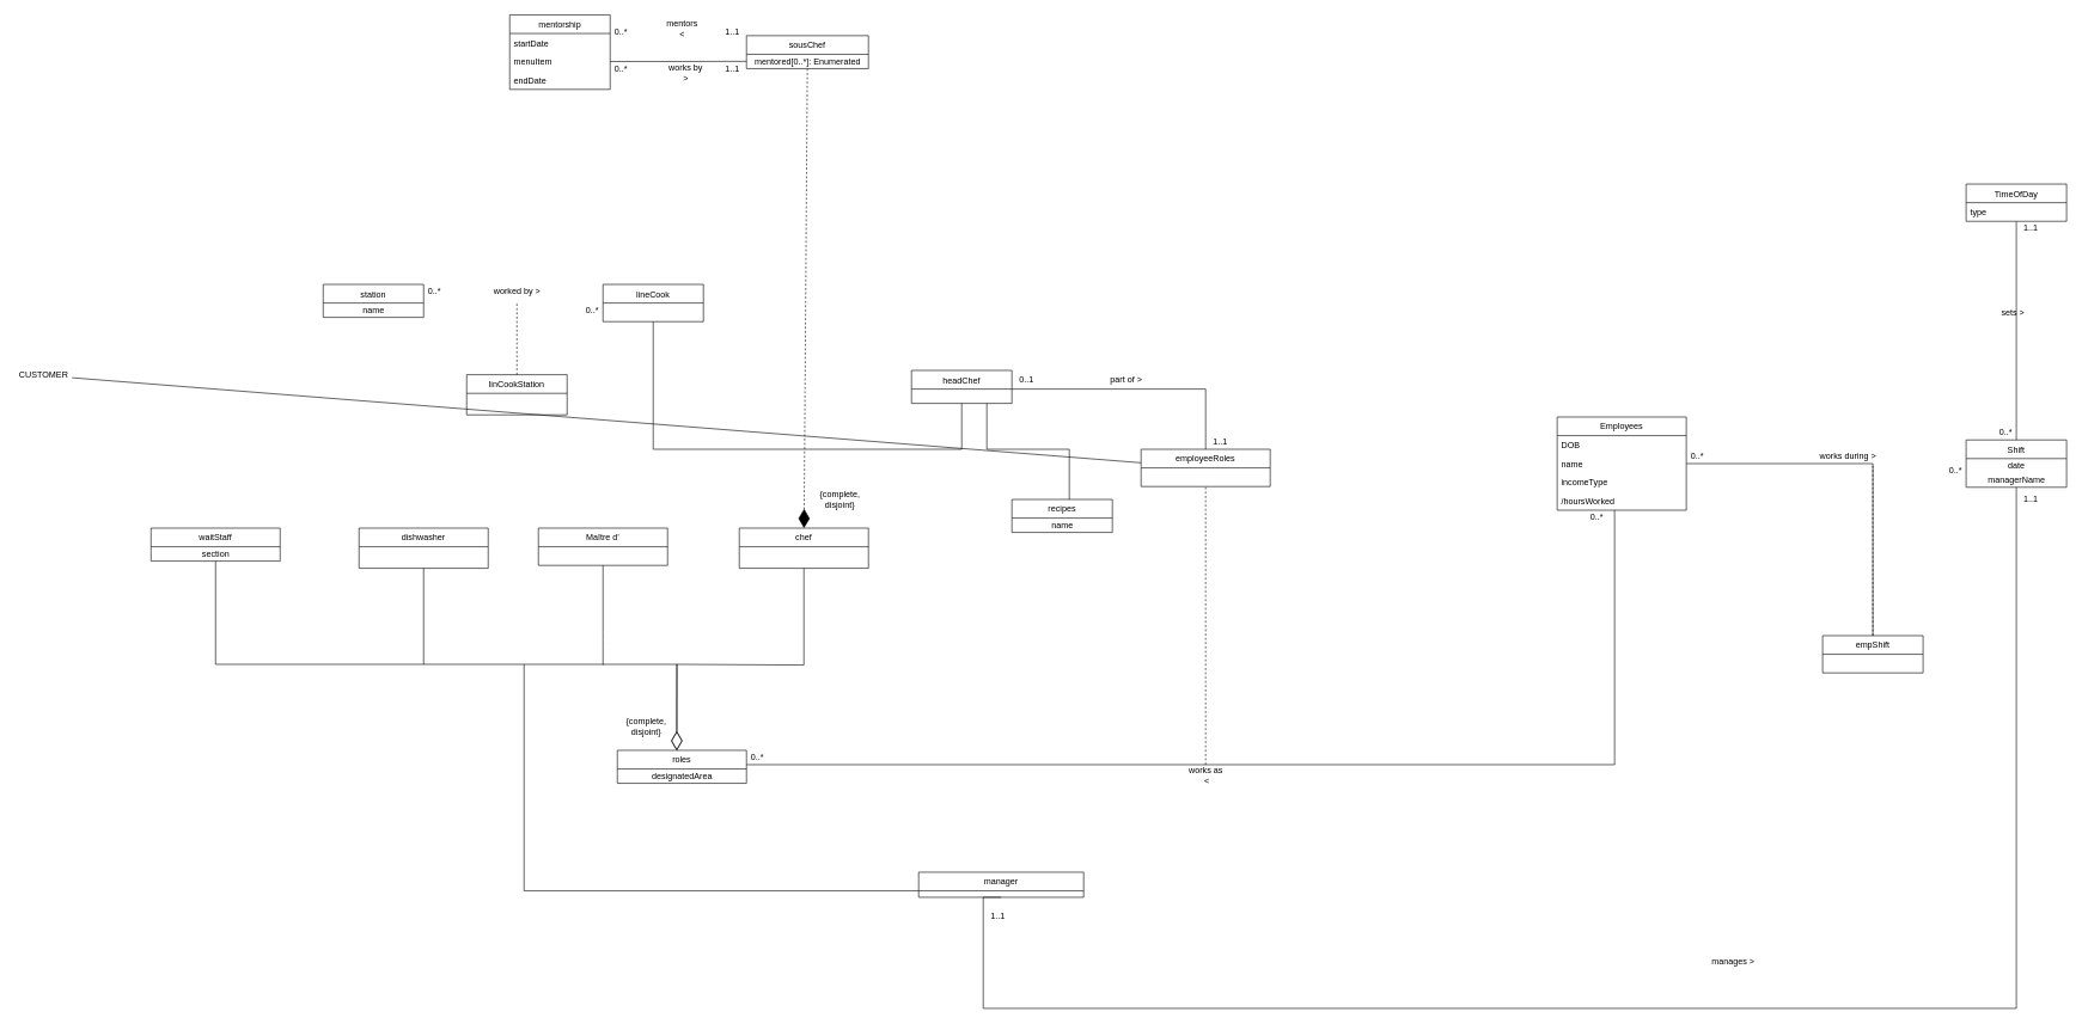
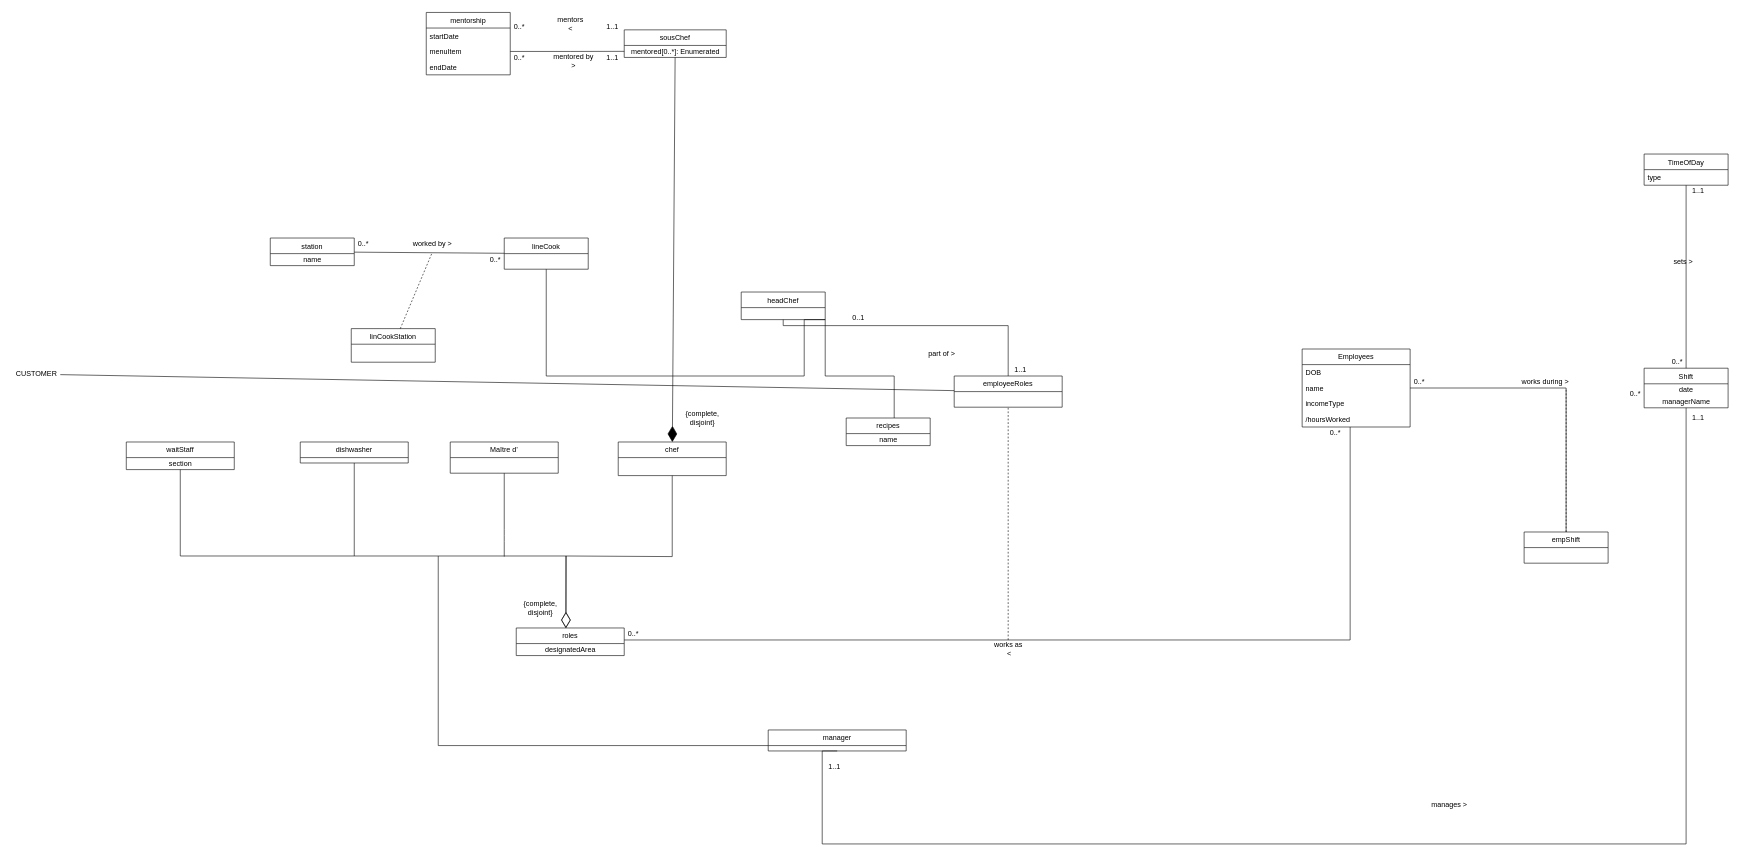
- <mxCell id="77" value="works by&lt;br&gt;&amp;gt;" style="text;html=1;align=center;verticalAlign=middle;resizable=0;points=[];autosize=1;" parent="1" vertex="1"><mxGeometry x="915" y="86" width="80" height="30" as="geometry" /></mxCell>
+ <mxCell id="77" value="mentored by&lt;br&gt;&amp;gt;" style="text;html=1;align=center;verticalAlign=middle;resizable=0;points=[];autosize=1;" parent="1" vertex="1"><mxGeometry x="915" y="86" width="80" height="30" as="geometry" /></mxCell>
- <mxCell id="49" value="" style="endArrow=diamondThin;endFill=1;endSize=24;html=1;rounded=0;dashed=1;" parent="1" source="50" target="18" edge="1"><mxGeometry width="160" relative="1" as="geometry"><mxPoint x="1157.2" y="396" as="sourcePoint" /><mxPoint x="980" y="650.52" as="targetPoint" /><Array as="points" /></mxGeometry></mxCell>
+ <mxCell id="49" value="" style="endArrow=diamondThin;endFill=1;endSize=24;html=1;rounded=0;" parent="1" source="50" target="18" edge="1"><mxGeometry width="160" relative="1" as="geometry"><mxPoint x="1157.2" y="396" as="sourcePoint" /><mxPoint x="980" y="650.52" as="targetPoint" /><Array as="points" /></mxGeometry></mxCell>
+ <mxCell id="30" value="" style="endArrow=none;html=1;" parent="1" source="26" target="28" edge="1"><mxGeometry width="50" height="50" relative="1" as="geometry"><mxPoint x="960" y="546" as="sourcePoint" /><mxPoint x="1010" y="496" as="targetPoint" /></mxGeometry></mxCell>
- <mxCell id="32" value="CUSTOMER" style="text;html=1;align=center;verticalAlign=middle;resizable=0;points=[];autosize=1;" parent="1" vertex="1"><mxGeometry x="20" y="513" width="80" height="20" as="geometry" /></mxCell>
+ <mxCell id="32" value="CUSTOMER" style="text;html=1;align=center;verticalAlign=middle;resizable=0;points=[];autosize=1;" parent="1" vertex="1"><mxGeometry x="20" y="613" width="80" height="20" as="geometry" /></mxCell>
- <mxCell id="70" value="part of &amp;gt;" style="text;html=1;align=center;verticalAlign=middle;resizable=0;points=[];autosize=1;" parent="1" vertex="1"><mxGeometry x="1539" y="519" width="60" height="20" as="geometry" /></mxCell>
+ <mxCell id="70" value="part of &amp;gt;" style="text;html=1;align=center;verticalAlign=middle;resizable=0;points=[];autosize=1;" parent="1" vertex="1"><mxGeometry x="1539" y="579" width="60" height="20" as="geometry" /></mxCell>
- <mxCell id="13" value="headChef" style="swimlane;fontStyle=0;childLayout=stackLayout;horizontal=1;startSize=26;fillColor=none;horizontalStack=0;resizeParent=1;resizeParentMax=0;resizeLast=0;collapsible=1;marginBottom=0;" parent="1" vertex="1"><mxGeometry x="1270" y="516" width="140" height="46" as="geometry" /></mxCell>
+ <mxCell id="13" value="headChef" style="swimlane;fontStyle=0;childLayout=stackLayout;horizontal=1;startSize=26;fillColor=none;horizontalStack=0;resizeParent=1;resizeParentMax=0;resizeLast=0;collapsible=1;marginBottom=0;" parent="1" vertex="1"><mxGeometry x="1235" y="486" width="140" height="46" as="geometry" /></mxCell>
- <mxCell id="29" value="linCookStation" style="swimlane;fontStyle=0;childLayout=stackLayout;horizontal=1;startSize=26;fillColor=none;horizontalStack=0;resizeParent=1;resizeParentMax=0;resizeLast=0;collapsible=1;marginBottom=0;" parent="1" vertex="1"><mxGeometry x="650" y="522" width="140" height="56" as="geometry" /></mxCell>
+ <mxCell id="29" value="linCookStation" style="swimlane;fontStyle=0;childLayout=stackLayout;horizontal=1;startSize=26;fillColor=none;horizontalStack=0;resizeParent=1;resizeParentMax=0;resizeLast=0;collapsible=1;marginBottom=0;" parent="1" vertex="1"><mxGeometry x="585" y="547" width="140" height="56" as="geometry" /></mxCell>
- <mxCell id="16" value="dishwasher" style="swimlane;fontStyle=0;childLayout=stackLayout;horizontal=1;startSize=26;fillColor=none;horizontalStack=0;resizeParent=1;resizeParentMax=0;resizeLast=0;collapsible=1;marginBottom=0;" parent="1" vertex="1"><mxGeometry x="500" y="736" width="180" height="56" as="geometry" /></mxCell>
+ <mxCell id="16" value="dishwasher" style="swimlane;fontStyle=0;childLayout=stackLayout;horizontal=1;startSize=26;fillColor=none;horizontalStack=0;resizeParent=1;resizeParentMax=0;resizeLast=0;collapsible=1;marginBottom=0;" parent="1" vertex="1"><mxGeometry x="500" y="736" width="180" height="35" as="geometry" /></mxCell>
